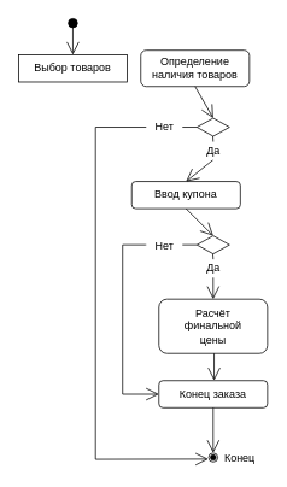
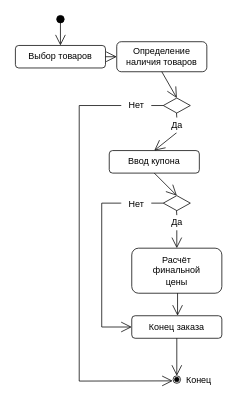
- <mxCell id="3" value="Выбор товаров" style="whiteSpace=wrap;html=1;fillColor=#FFFFFF;rounded=0;" vertex="1" parent="1"><mxGeometry x="20" y="60" width="120" height="30" as="geometry" /></mxCell>
+ <mxCell id="3" value="Выбор товаров" style="rounded=1;whiteSpace=wrap;html=1;fillColor=#FFFFFF;" vertex="1" parent="1"><mxGeometry x="20" y="60" width="120" height="30" as="geometry" /></mxCell>
+ <mxCell id="8" value="" style="endArrow=open;endFill=1;endSize=12;html=1;rounded=0;exitX=1;exitY=0.5;exitDx=0;exitDy=0;entryX=0;entryY=0.5;entryDx=0;entryDy=0;" edge="1" parent="1" source="3" target="5"><mxGeometry width="160" relative="1" as="geometry"><mxPoint x="90" y="40" as="sourcePoint" /><mxPoint x="90" y="70" as="targetPoint" /></mxGeometry></mxCell>
